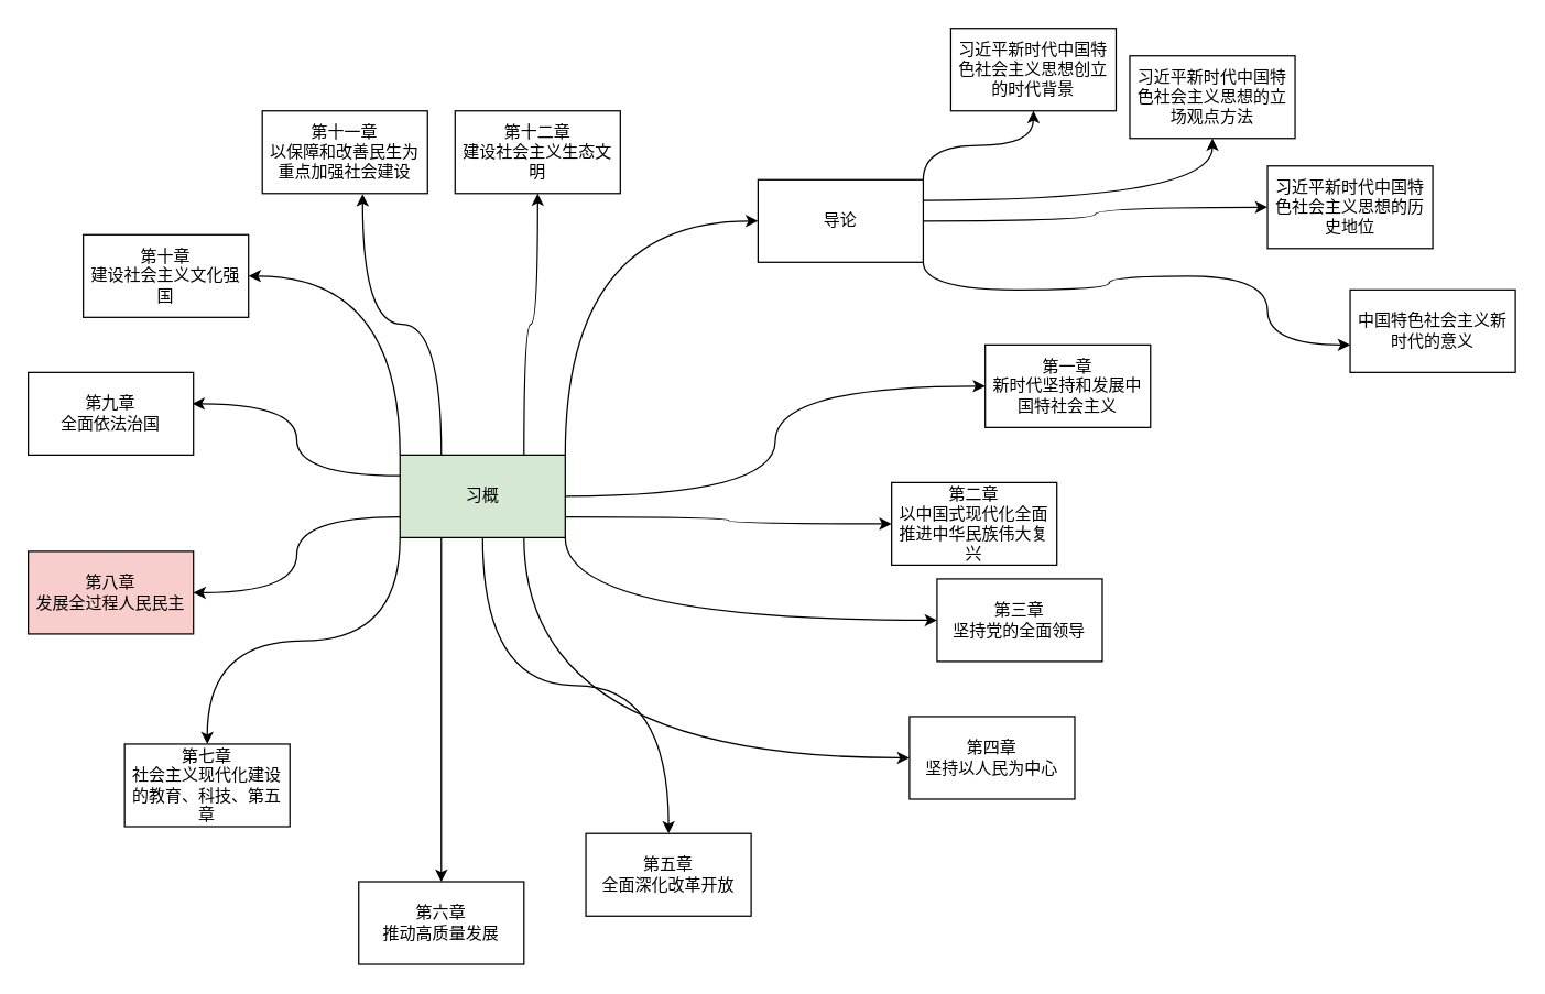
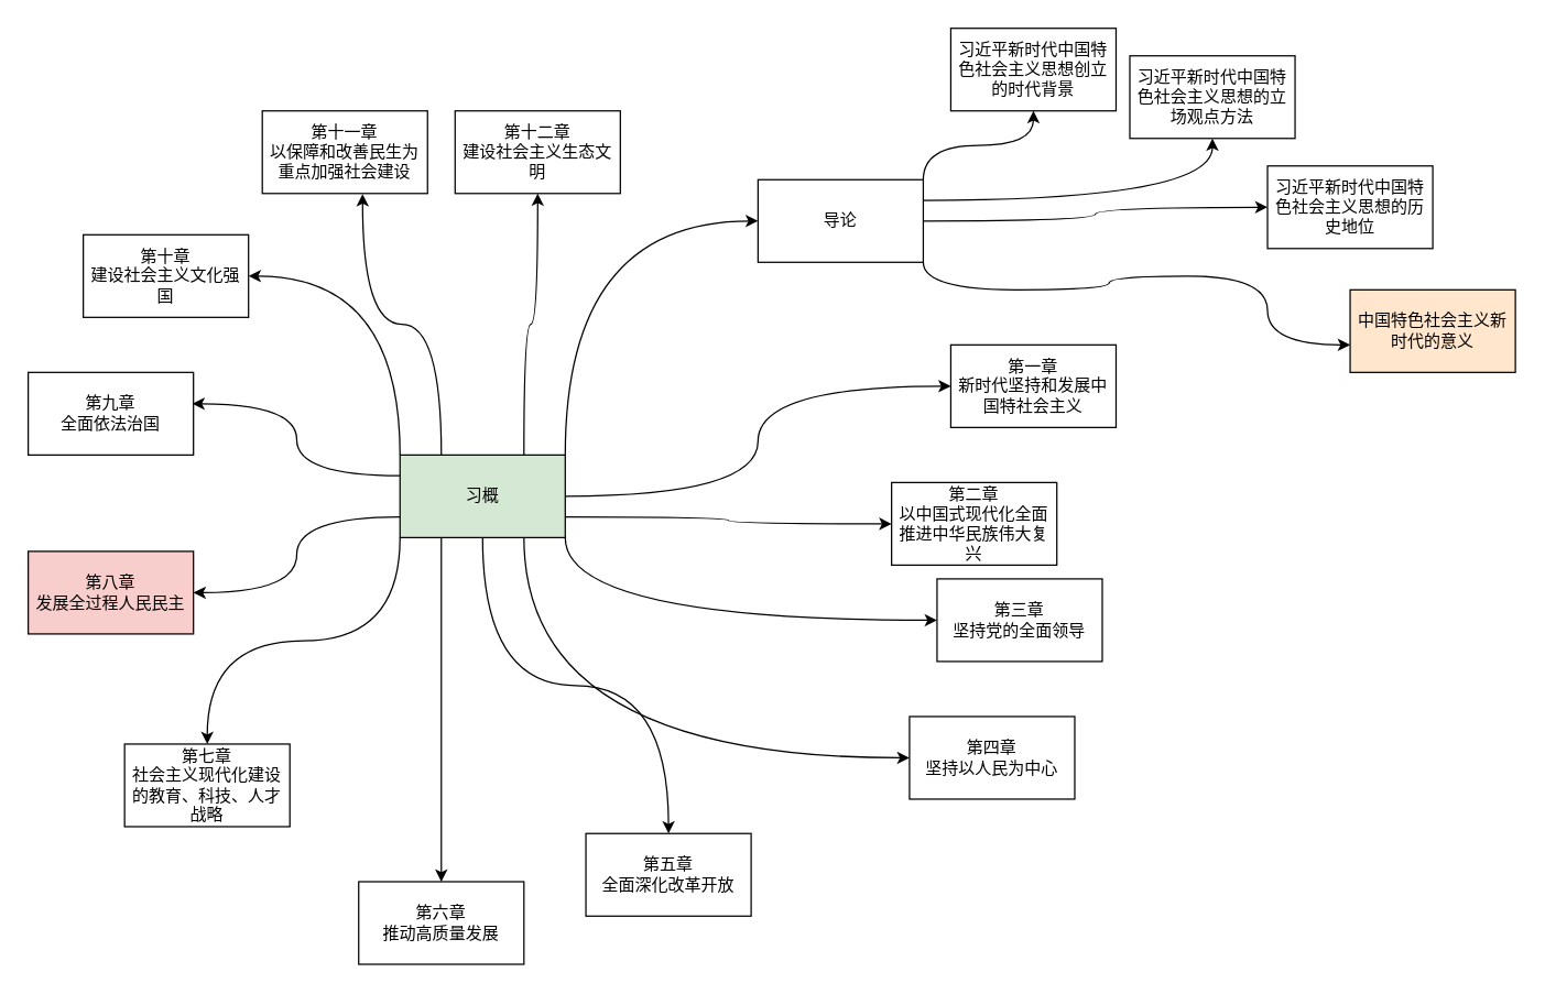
- <mxCell id="36" value="中国特色社会主义新时代的意义" style="rounded=0;whiteSpace=wrap;html=1;" vertex="1" parent="1"><mxGeometry x="980" y="210" width="120" height="60" as="geometry" /></mxCell>
+ <mxCell id="36" value="中国特色社会主义新时代的意义" style="rounded=0;whiteSpace=wrap;html=1;fillColor=#ffe6cc;" vertex="1" parent="1"><mxGeometry x="980" y="210" width="120" height="60" as="geometry" /></mxCell>
- <mxCell id="19" value="第一章&lt;div&gt;新时代坚持和发展中国特社会主义&lt;/div&gt;" style="rounded=0;whiteSpace=wrap;html=1;" vertex="1" parent="1"><mxGeometry x="715" y="250" width="120" height="60" as="geometry" /></mxCell>
+ <mxCell id="19" value="第一章&lt;div&gt;新时代坚持和发展中国特社会主义&lt;/div&gt;" style="rounded=0;whiteSpace=wrap;html=1;" vertex="1" parent="1"><mxGeometry x="690" y="250" width="120" height="60" as="geometry" /></mxCell>
- <mxCell id="25" value="第七章&lt;div&gt;社会主义现代化建设的教育、科技、第五章&lt;/div&gt;" style="rounded=0;whiteSpace=wrap;html=1;" vertex="1" parent="1"><mxGeometry x="90" y="540" width="120" height="60" as="geometry" /></mxCell>
+ <mxCell id="25" value="第七章&lt;div&gt;社会主义现代化建设的教育、科技、人才战略&lt;/div&gt;" style="rounded=0;whiteSpace=wrap;html=1;" vertex="1" parent="1"><mxGeometry x="90" y="540" width="120" height="60" as="geometry" /></mxCell>
